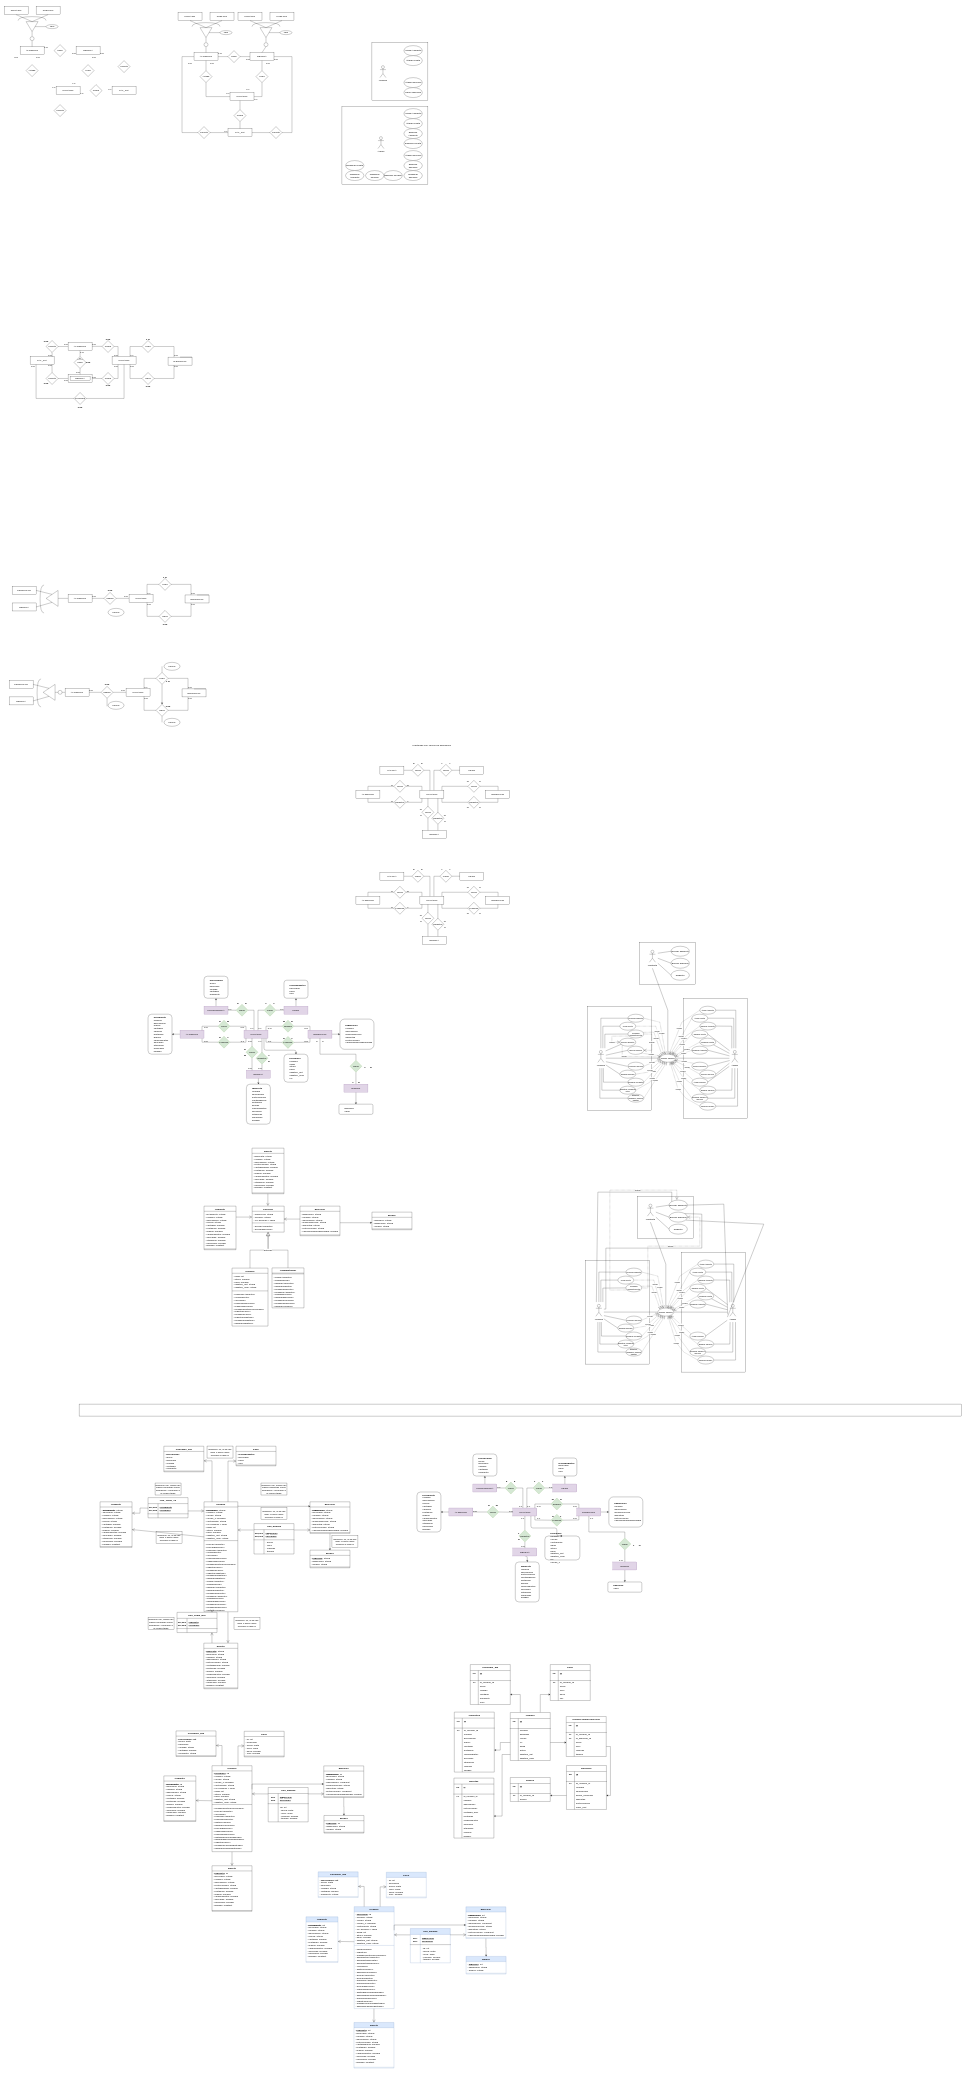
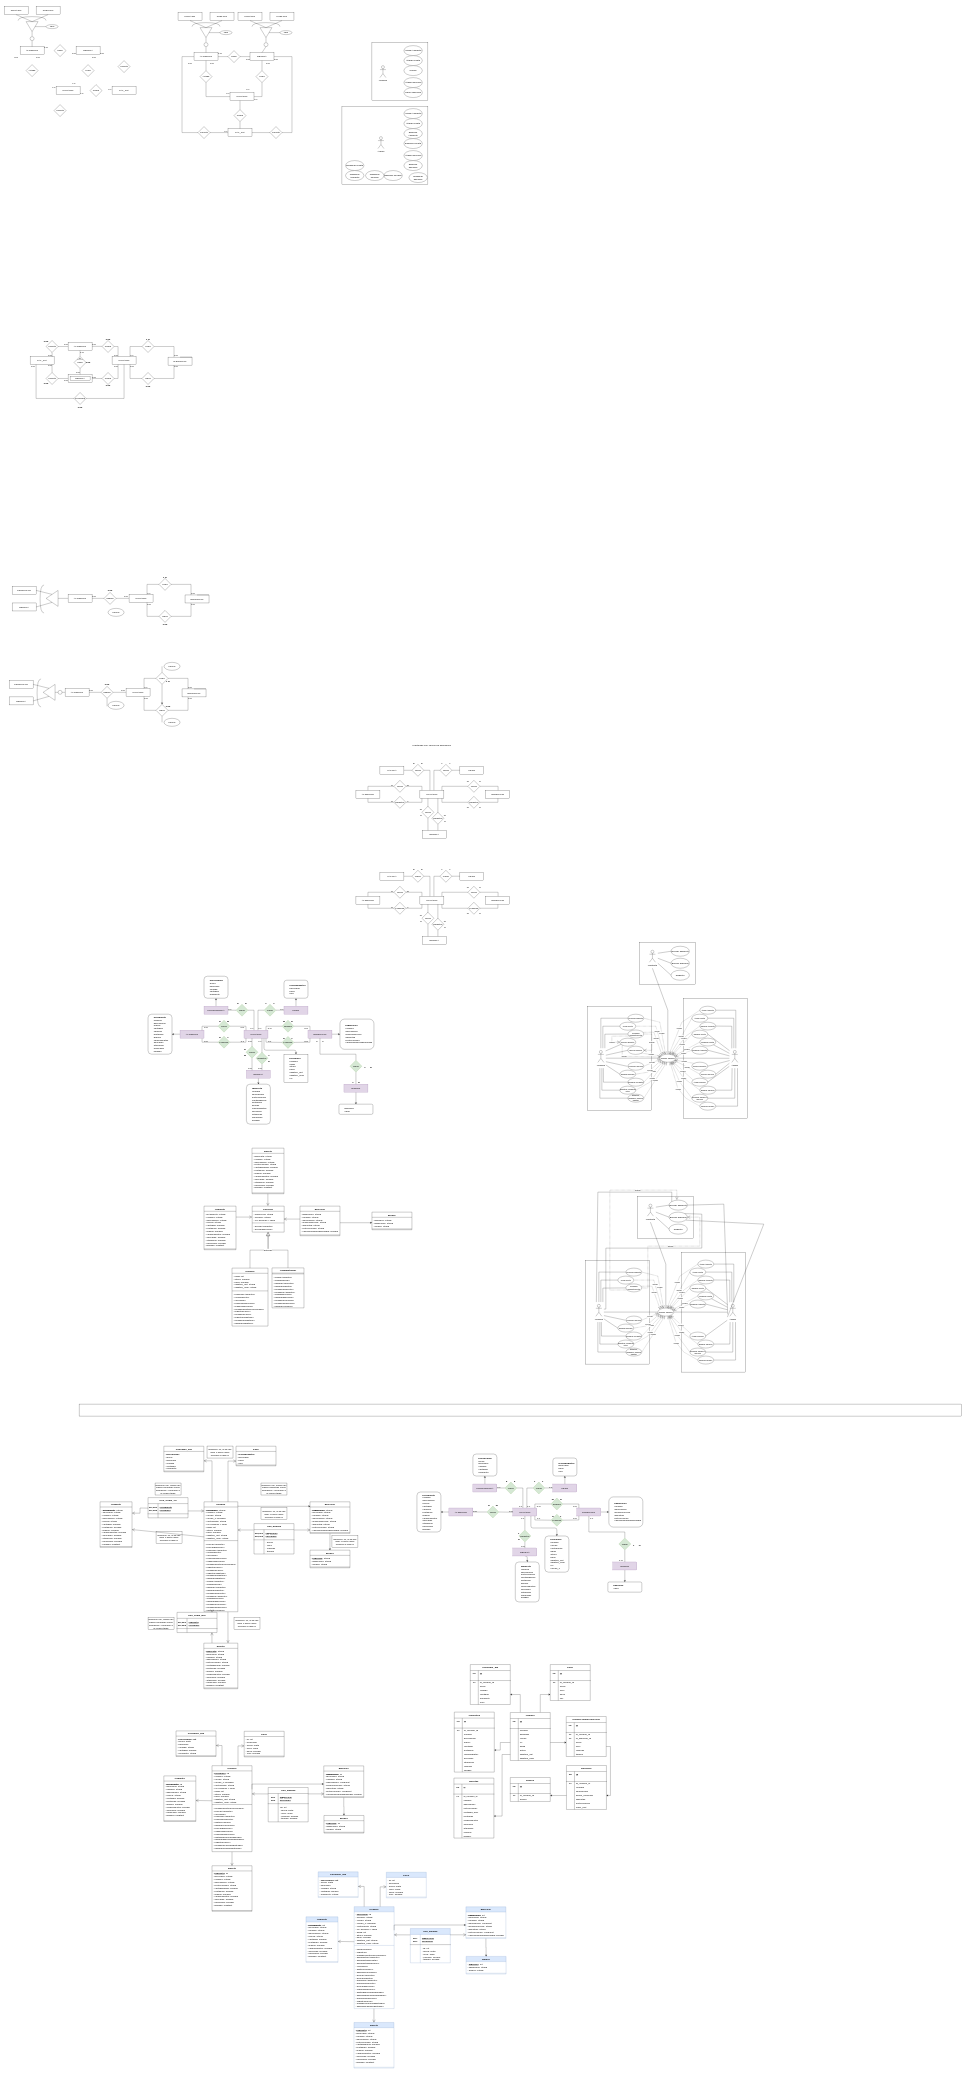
+ <mxCell id="179" value="Comer" style="ellipse;whiteSpace=wrap;html=1;" parent="1" vertex="1"><mxGeometry x="2020" y="325" width="92" height="50" as="geometry" /></mxCell>
- <mxCell id="227" value="Modificar ejercicio" style="ellipse;whiteSpace=wrap;html=1;" parent="1" vertex="1"><mxGeometry x="2020" y="850" width="92" height="50" as="geometry" /></mxCell>
+ <mxCell id="227" value="Modificar ejercicio" style="ellipse;whiteSpace=wrap;html=1;" parent="1" vertex="1"><mxGeometry x="2045" y="860" width="92" height="50" as="geometry" /></mxCell>
- <mxCell id="424" value="&lt;div style=&quot;&quot;&gt;&lt;div&gt;&lt;b&gt;&lt;span style=&quot;white-space: pre;&quot;&gt;&#09;&lt;/span&gt;idUsuario&lt;/b&gt;&lt;/div&gt;&lt;div&gt;&lt;span style=&quot;white-space: pre;&quot;&gt;&#09;&lt;/span&gt;nombre&lt;/div&gt;&lt;div&gt;&lt;span style=&quot;white-space: pre;&quot;&gt;&#09;&lt;/span&gt;edad&lt;/div&gt;&lt;div&gt;&lt;span style=&quot;white-space: pre;&quot;&gt;&#09;&lt;/span&gt;altura&lt;/div&gt;&lt;div&gt;&lt;span style=&quot;white-space: pre;&quot;&gt;&#09;&lt;/span&gt;peso&lt;/div&gt;&lt;div&gt;&lt;span style=&quot;white-space: pre;&quot;&gt;&#09;&lt;/span&gt;objetivo_opt&lt;/div&gt;&lt;div&gt;&lt;span style=&quot;white-space: pre;&quot;&gt;&#09;&lt;/span&gt;objetivo_num&lt;/div&gt;&lt;div&gt;&lt;span style=&quot;white-space: pre;&quot;&gt;&#09;&lt;/span&gt;rol&lt;br&gt;&lt;/div&gt;&lt;/div&gt;" style="rounded=1;whiteSpace=wrap;html=1;align=left;" parent="1" vertex="1"><mxGeometry x="1420" y="5270" width="120" height="140" as="geometry" /></mxCell>
+ <mxCell id="424" value="&lt;div style=&quot;&quot;&gt;&lt;div&gt;&lt;b&gt;&lt;span style=&quot;white-space: pre;&quot;&gt;&#09;&lt;/span&gt;idUsuario&lt;/b&gt;&lt;/div&gt;&lt;div&gt;&lt;span style=&quot;white-space: pre;&quot;&gt;&#09;&lt;/span&gt;nombre&lt;/div&gt;&lt;div&gt;&lt;span style=&quot;white-space: pre;&quot;&gt;&#09;&lt;/span&gt;edad&lt;/div&gt;&lt;div&gt;&lt;span style=&quot;white-space: pre;&quot;&gt;&#09;&lt;/span&gt;altura&lt;/div&gt;&lt;div&gt;&lt;span style=&quot;white-space: pre;&quot;&gt;&#09;&lt;/span&gt;peso&lt;/div&gt;&lt;div&gt;&lt;span style=&quot;white-space: pre;&quot;&gt;&#09;&lt;/span&gt;objetivo_opt&lt;/div&gt;&lt;div&gt;&lt;span style=&quot;white-space: pre;&quot;&gt;&#09;&lt;/span&gt;objetivo_num&lt;/div&gt;&lt;div&gt;&lt;span style=&quot;white-space: pre;&quot;&gt;&#09;&lt;/span&gt;rol&lt;br&gt;&lt;/div&gt;&lt;/div&gt;" style="whiteSpace=wrap;html=1;align=left;rounded=0;" parent="1" vertex="1"><mxGeometry x="1420" y="5270" width="120" height="140" as="geometry" /></mxCell>
- <mxCell id="631" value="Usu_Toma_Ali" style="shape=table;startSize=30;container=1;collapsible=1;childLayout=tableLayout;fixedRows=1;rowLines=0;fontStyle=1;align=center;resizeLast=1;html=1;" parent="1" vertex="1"><mxGeometry x="740" y="7488" width="200" height="101" as="geometry" /></mxCell>
+ <mxCell id="631" value="Usu_Come_Ali" style="shape=table;startSize=30;container=1;collapsible=1;childLayout=tableLayout;fixedRows=1;rowLines=0;fontStyle=1;align=center;resizeLast=1;html=1;" parent="1" vertex="1"><mxGeometry x="740" y="7488" width="200" height="101" as="geometry" /></mxCell>
- <mxCell id="735" value="&lt;div style=&quot;&quot;&gt;&lt;div&gt;&lt;b&gt;&lt;span style=&quot;white-space: pre;&quot;&gt;&#09;&lt;/span&gt;idUsuario&lt;/b&gt;&lt;/div&gt;&lt;div&gt;&lt;span style=&quot;white-space: pre;&quot;&gt;&#09;&lt;/span&gt;nombre&lt;/div&gt;&lt;div&gt;&lt;span style=&quot;white-space: pre;&quot;&gt;&#09;&lt;/span&gt;correo&lt;/div&gt;&lt;div&gt;&lt;span style=&quot;white-space: pre;&quot;&gt;&#09;&lt;/span&gt;contraseña&lt;br&gt;&lt;/div&gt;&lt;div&gt;&lt;span style=&quot;white-space: pre;&quot;&gt;&#09;&lt;/span&gt;edad&lt;/div&gt;&lt;div&gt;&lt;span style=&quot;white-space: pre;&quot;&gt;&#09;&lt;/span&gt;altura&lt;/div&gt;&lt;div&gt;&lt;span style=&quot;white-space: pre;&quot;&gt;&#09;&lt;/span&gt;peso&lt;/div&gt;&lt;div&gt;&lt;span style=&quot;white-space: pre;&quot;&gt;&#09;&lt;/span&gt;objetivo_opt&lt;/div&gt;&lt;div&gt;&lt;span style=&quot;white-space: pre;&quot;&gt;&#09;&lt;/span&gt;objetivo_num&lt;/div&gt;&lt;div&gt;&lt;span style=&quot;white-space: pre;&quot;&gt;&#09;&lt;/span&gt;rol&lt;/div&gt;&lt;div&gt;&lt;span style=&quot;white-space: pre;&quot;&gt;&#09;&lt;/span&gt;correo_v&lt;br&gt;&lt;/div&gt;&lt;/div&gt;" style="rounded=1;whiteSpace=wrap;html=1;align=left;" parent="1" vertex="1"><mxGeometry x="2725" y="7680" width="175" height="120" as="geometry" /></mxCell>
+ <mxCell id="735" value="&lt;div style=&quot;&quot;&gt;&lt;div&gt;&lt;b&gt;&lt;span style=&quot;white-space: pre;&quot;&gt;&#09;&lt;/span&gt;idUsuario&lt;/b&gt;&lt;/div&gt;&lt;div&gt;&lt;span style=&quot;white-space: pre;&quot;&gt;&#09;&lt;/span&gt;nombre&lt;/div&gt;&lt;div&gt;&lt;span style=&quot;white-space: pre;&quot;&gt;&#09;&lt;/span&gt;correo&lt;/div&gt;&lt;div&gt;&lt;span style=&quot;white-space: pre;&quot;&gt;&#09;&lt;/span&gt;contraseña&lt;br&gt;&lt;/div&gt;&lt;div&gt;&lt;span style=&quot;white-space: pre;&quot;&gt;&#09;&lt;/span&gt;edad&lt;/div&gt;&lt;div&gt;&lt;span style=&quot;white-space: pre;&quot;&gt;&#09;&lt;/span&gt;altura&lt;/div&gt;&lt;div&gt;&lt;span style=&quot;white-space: pre;&quot;&gt;&#09;&lt;/span&gt;peso&lt;/div&gt;&lt;div&gt;&lt;span style=&quot;white-space: pre;&quot;&gt;&#09;&lt;/span&gt;objetivo_opt&lt;/div&gt;&lt;div&gt;&lt;span style=&quot;white-space: pre;&quot;&gt;&#09;&lt;/span&gt;objetivo_num&lt;/div&gt;&lt;div&gt;&lt;span style=&quot;white-space: pre;&quot;&gt;&#09;&lt;/span&gt;rol&lt;/div&gt;&lt;div&gt;&lt;span style=&quot;white-space: pre;&quot;&gt;&#09;&lt;/span&gt;correo_v&lt;br&gt;&lt;/div&gt;&lt;/div&gt;" style="rounded=1;whiteSpace=wrap;html=1;align=left;" parent="1" vertex="1"><mxGeometry x="2725" y="7680" width="120" height="181" as="geometry" /></mxCell>
